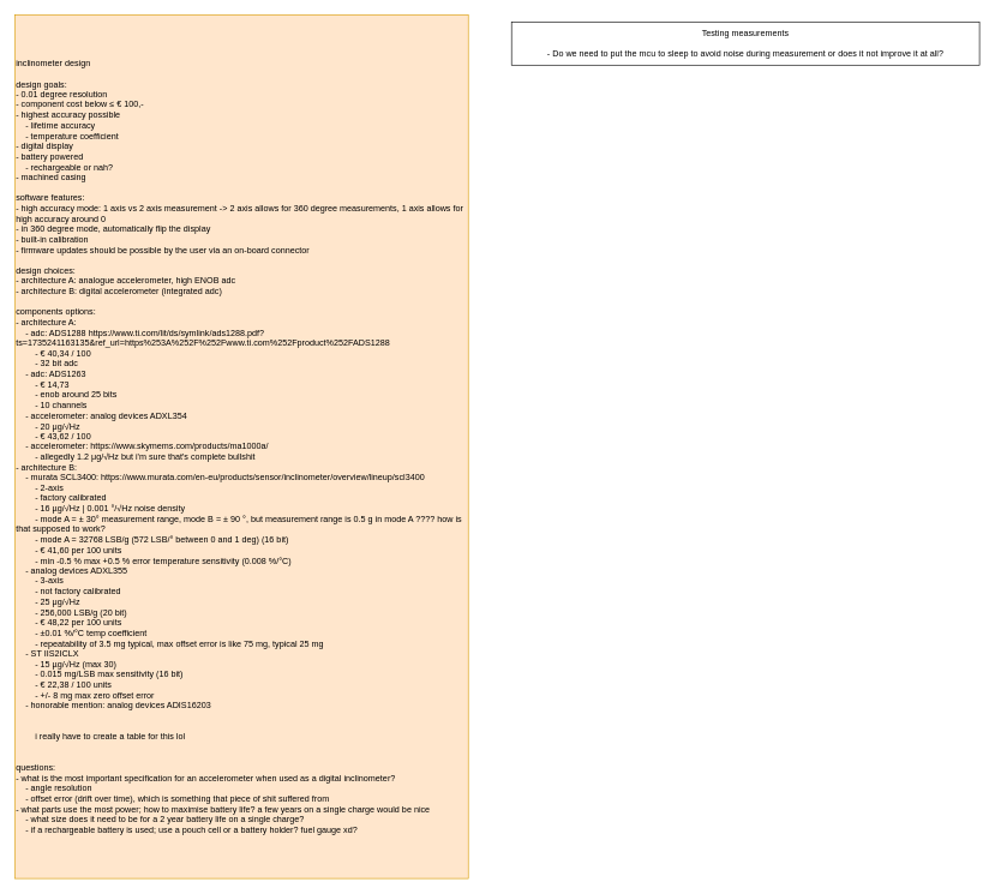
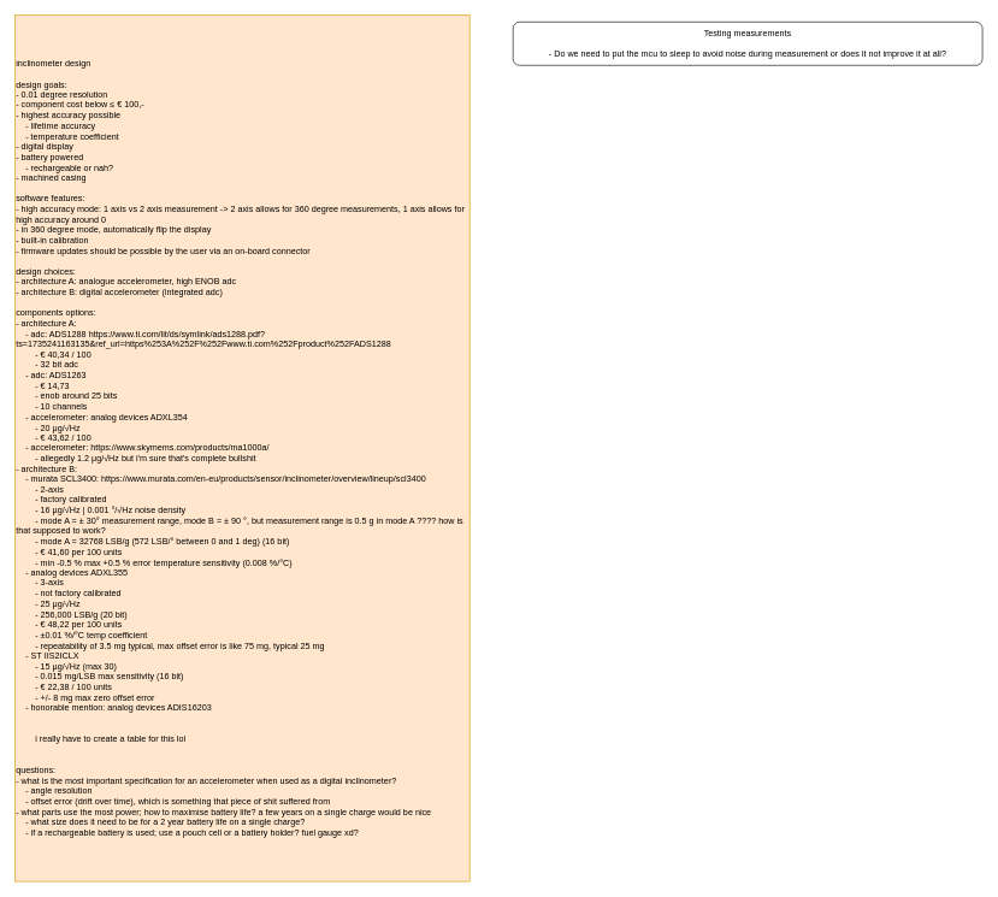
- <mxCell id="3" value="&lt;div&gt;Testing measurements&lt;br&gt;&lt;br&gt;&lt;div align=&quot;left&quot;&gt;- Do we need to put the mcu to sleep to avoid noise during measurement or does it not improve it at all?&lt;/div&gt;&lt;/div&gt;" style="rounded=0;whiteSpace=wrap;html=1;" vertex="1" parent="1"><mxGeometry x="710" y="30" width="650" height="60" as="geometry" /></mxCell>
+ <mxCell id="3" value="&lt;div&gt;Testing measurements&lt;br&gt;&lt;br&gt;&lt;div align=&quot;left&quot;&gt;- Do we need to put the mcu to sleep to avoid noise during measurement or does it not improve it at all?&lt;/div&gt;&lt;/div&gt;" style="whiteSpace=wrap;html=1;rounded=1;" vertex="1" parent="1"><mxGeometry x="710" y="30" width="650" height="60" as="geometry" /></mxCell>
